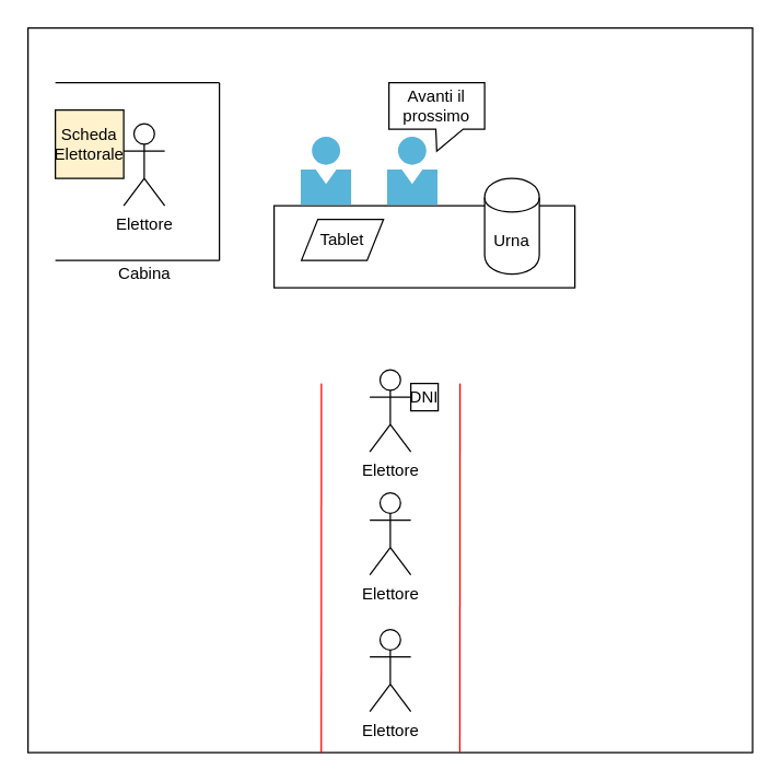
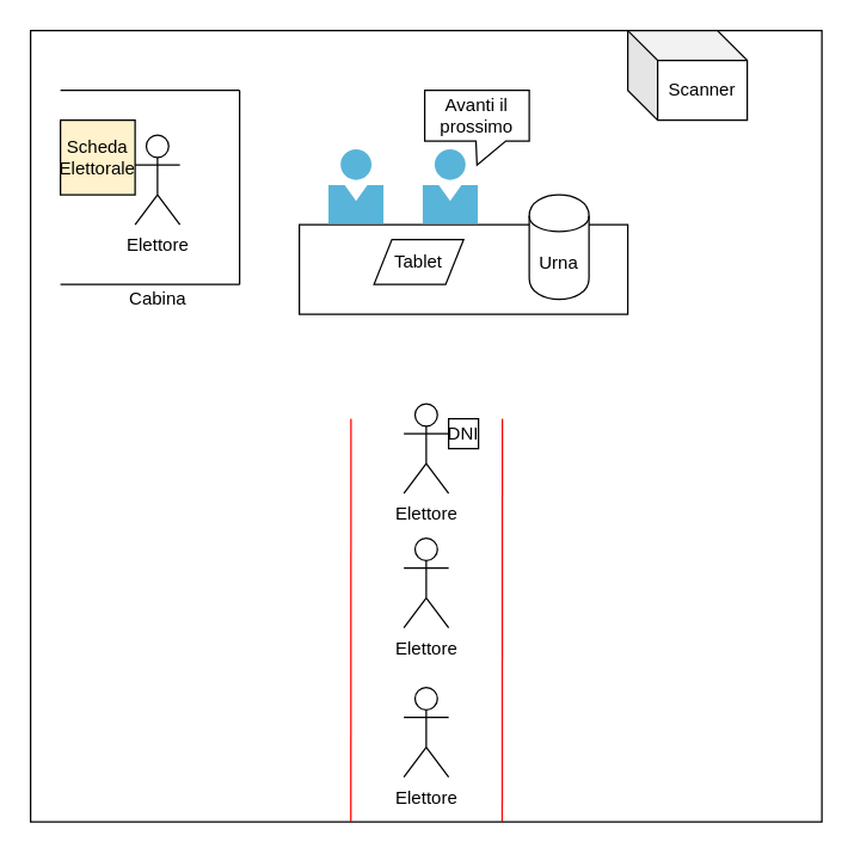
+ <mxCell id="10" value="Scanner" style="shape=cube;whiteSpace=wrap;html=1;boundedLbl=1;backgroundOutline=1;darkOpacity=0.05;darkOpacity2=0.1;" parent="1" vertex="1"><mxGeometry x="420" y="20" width="80" height="60" as="geometry" /></mxCell>
- <mxCell id="11" value="Tablet" style="shape=parallelogram;perimeter=parallelogramPerimeter;whiteSpace=wrap;html=1;" parent="1" vertex="1"><mxGeometry x="220" y="160" width="60" height="30" as="geometry" /></mxCell>
+ <mxCell id="11" value="Tablet" style="shape=parallelogram;perimeter=parallelogramPerimeter;whiteSpace=wrap;html=1;" parent="1" vertex="1"><mxGeometry x="250" y="160" width="60" height="30" as="geometry" /></mxCell>
